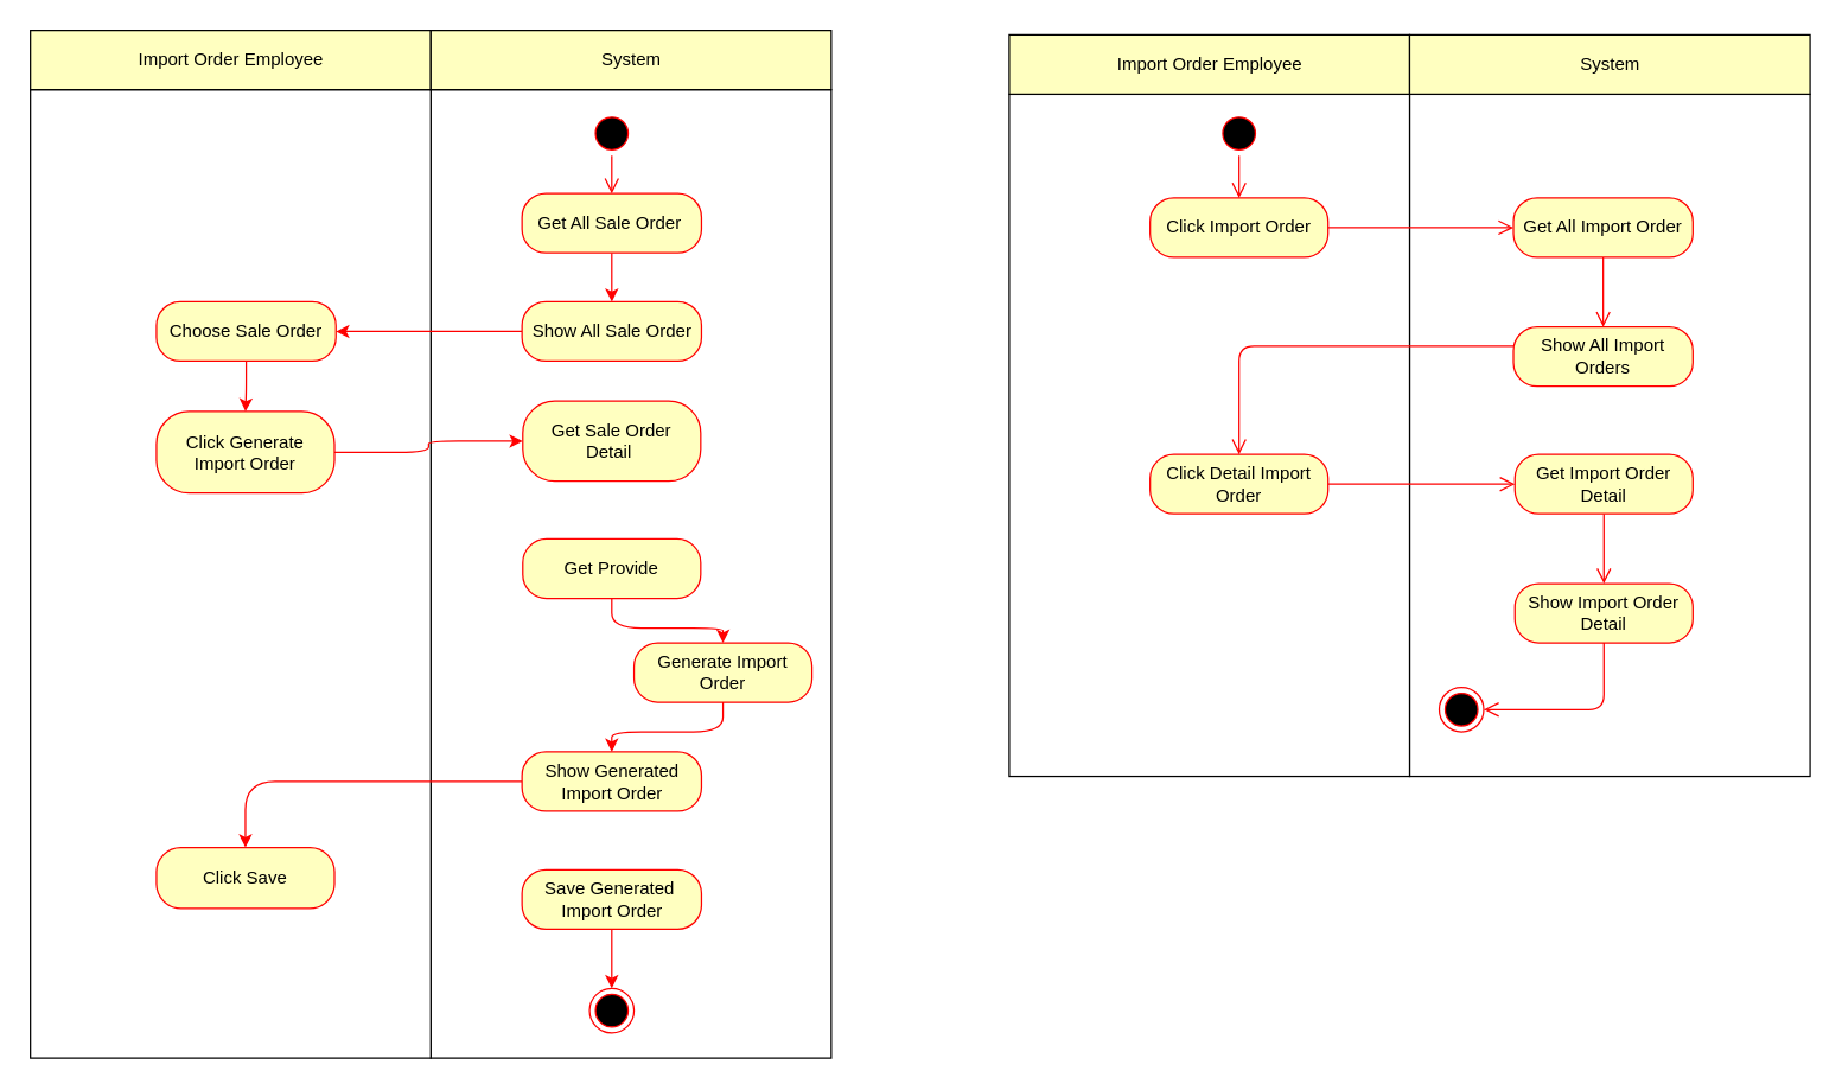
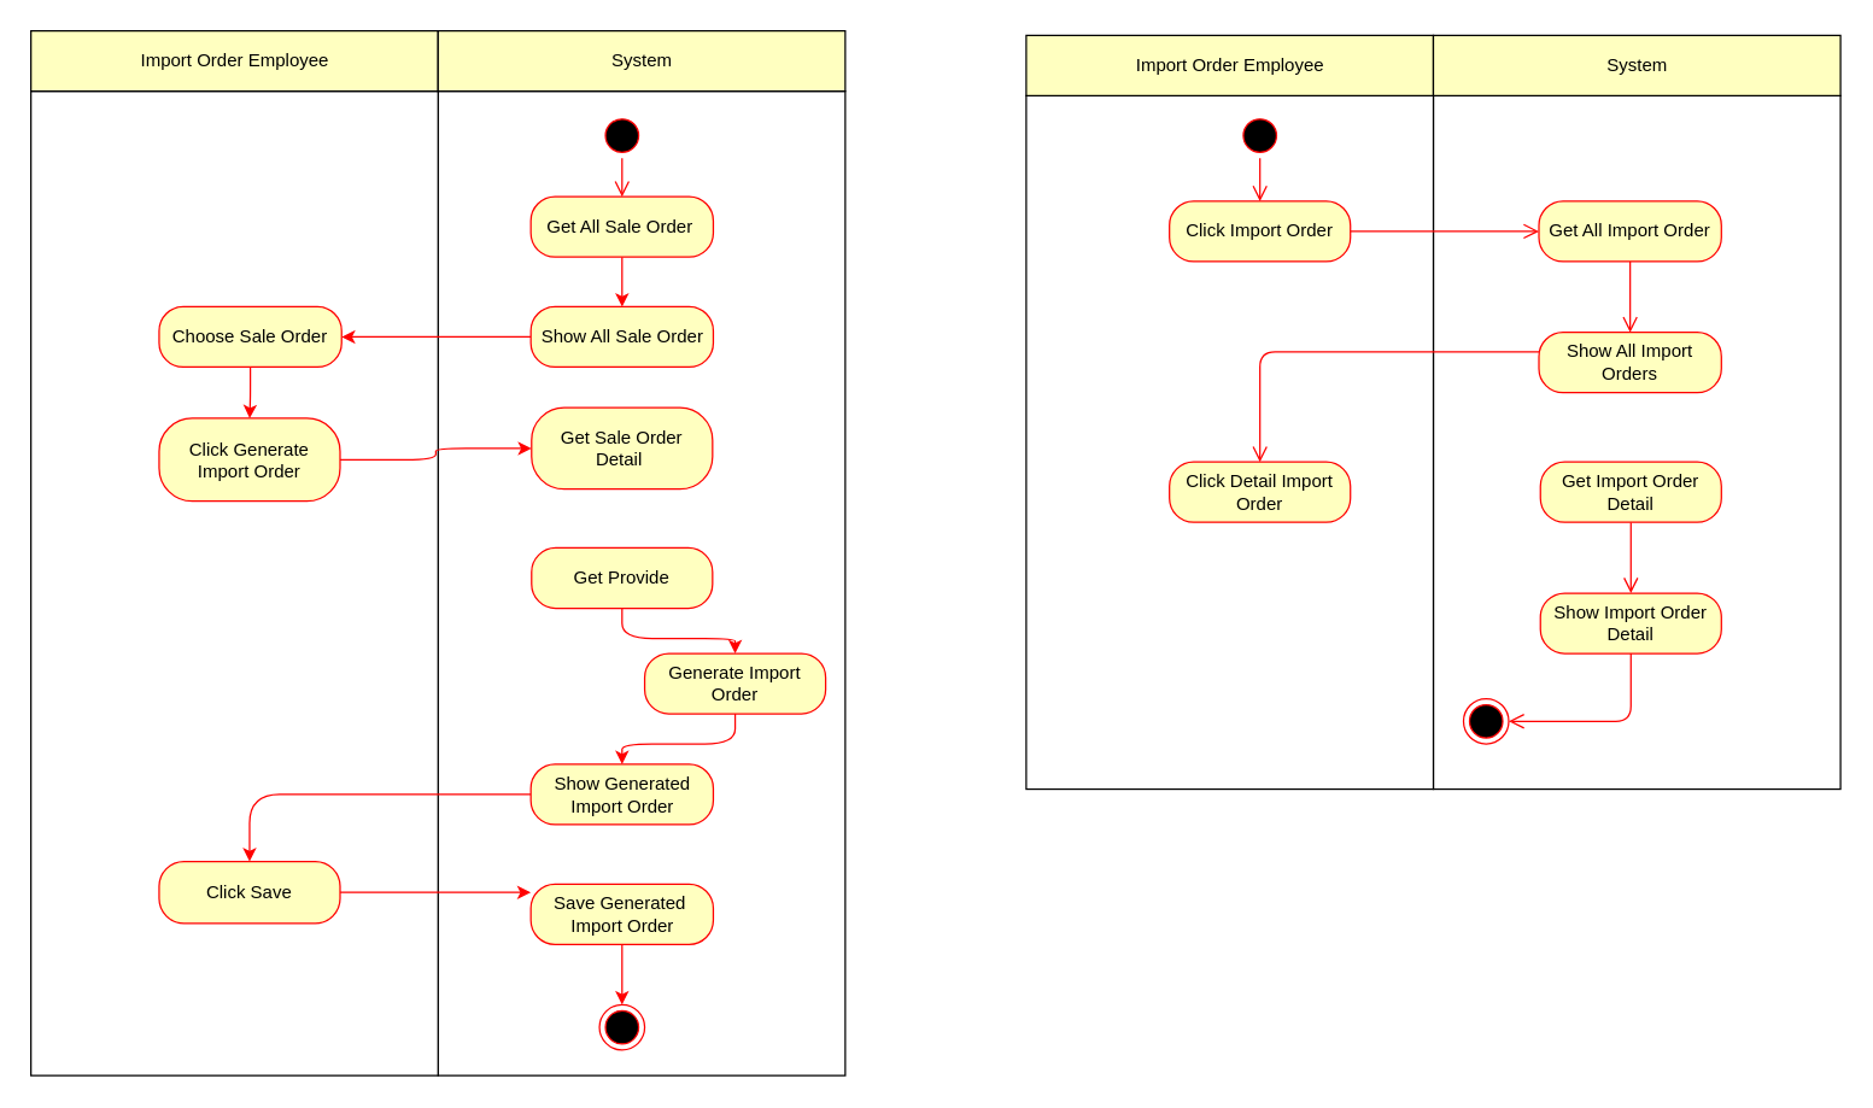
- <mxCell id="16" value="" style="edgeStyle=orthogonalEdgeStyle;html=1;align=left;verticalAlign=top;endArrow=open;endSize=8;strokeColor=#ff0000;entryX=0;entryY=0.5;entryDx=0;entryDy=0;" parent="1" source="40" target="15" edge="1"><mxGeometry x="-1" relative="1" as="geometry"><mxPoint x="761" y="624.5" as="targetPoint" /><Array as="points" /><mxPoint x="915" y="326" as="sourcePoint" /></mxGeometry></mxCell>
+ <mxCell id="43" style="edgeStyle=orthogonalEdgeStyle;rounded=1;orthogonalLoop=1;jettySize=auto;html=1;fontSize=12;strokeColor=#ff0000;fillColor=#ffffc0;arcSize=40;" parent="1" source="44" target="39" edge="1"><mxGeometry relative="1" as="geometry"><Array as="points"><mxPoint x="165" y="606" /></Array></mxGeometry></mxCell>
